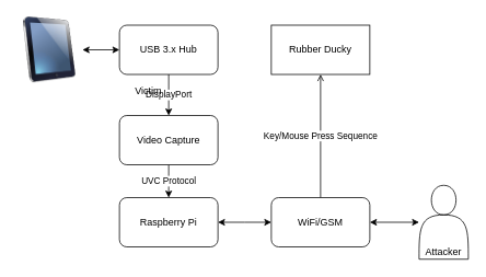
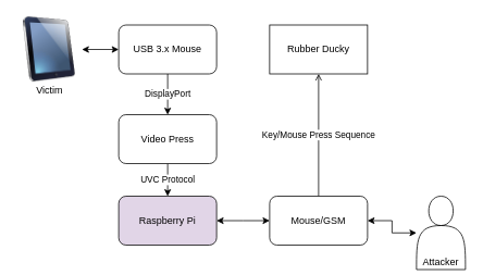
- <mxCell id="3" value="USB 3.x Hub" style="rounded=1;whiteSpace=wrap;html=1;" vertex="1" parent="1"><mxGeometry x="145" y="30" width="120" height="60" as="geometry" /></mxCell>
+ <mxCell id="3" value="USB 3.x Mouse" style="rounded=1;whiteSpace=wrap;html=1;" vertex="1" parent="1"><mxGeometry x="145" y="30" width="120" height="60" as="geometry" /></mxCell>
- <mxCell id="15" value="Victim" style="text;html=1;align=center;verticalAlign=middle;resizable=0;points=[];autosize=1;" vertex="1" parent="1"><mxGeometry x="155" y="100" width="50" height="20" as="geometry" /></mxCell>
+ <mxCell id="15" value="Victim" style="text;html=1;align=center;verticalAlign=middle;resizable=0;points=[];autosize=1;" vertex="1" parent="1"><mxGeometry x="35" y="100" width="50" height="20" as="geometry" /></mxCell>
- <mxCell id="5" value="Video Capture" style="rounded=1;whiteSpace=wrap;html=1;" vertex="1" parent="1"><mxGeometry x="145" y="140" width="120" height="60" as="geometry" /></mxCell>
+ <mxCell id="5" value="Video Press" style="rounded=1;whiteSpace=wrap;html=1;" vertex="1" parent="1"><mxGeometry x="145" y="140" width="120" height="60" as="geometry" /></mxCell>
- <mxCell id="8" value="Raspberry Pi" style="rounded=1;whiteSpace=wrap;html=1;" vertex="1" parent="1"><mxGeometry x="145" y="240" width="120" height="60" as="geometry" /></mxCell>
+ <mxCell id="8" value="Raspberry Pi" style="rounded=1;whiteSpace=wrap;html=1;fillColor=#e1d5e7;" vertex="1" parent="1"><mxGeometry x="145" y="240" width="120" height="60" as="geometry" /></mxCell>
- <mxCell id="11" value="WiFi/GSM" style="rounded=1;whiteSpace=wrap;html=1;" vertex="1" parent="1"><mxGeometry x="330" y="240" width="120" height="60" as="geometry" /></mxCell>
+ <mxCell id="11" value="Mouse/GSM" style="rounded=1;whiteSpace=wrap;html=1;" vertex="1" parent="1"><mxGeometry x="330" y="240" width="120" height="60" as="geometry" /></mxCell>
- <mxCell id="12" value="Attacker" style="shape=actor;whiteSpace=wrap;html=1;align=center;verticalAlign=bottom;" vertex="1" parent="1"><mxGeometry x="510" y="225" width="60" height="90" as="geometry" /></mxCell>
+ <mxCell id="12" value="Attacker" style="shape=actor;whiteSpace=wrap;html=1;align=center;verticalAlign=bottom;" vertex="1" parent="1"><mxGeometry x="510" y="240" width="60" height="90" as="geometry" /></mxCell>
